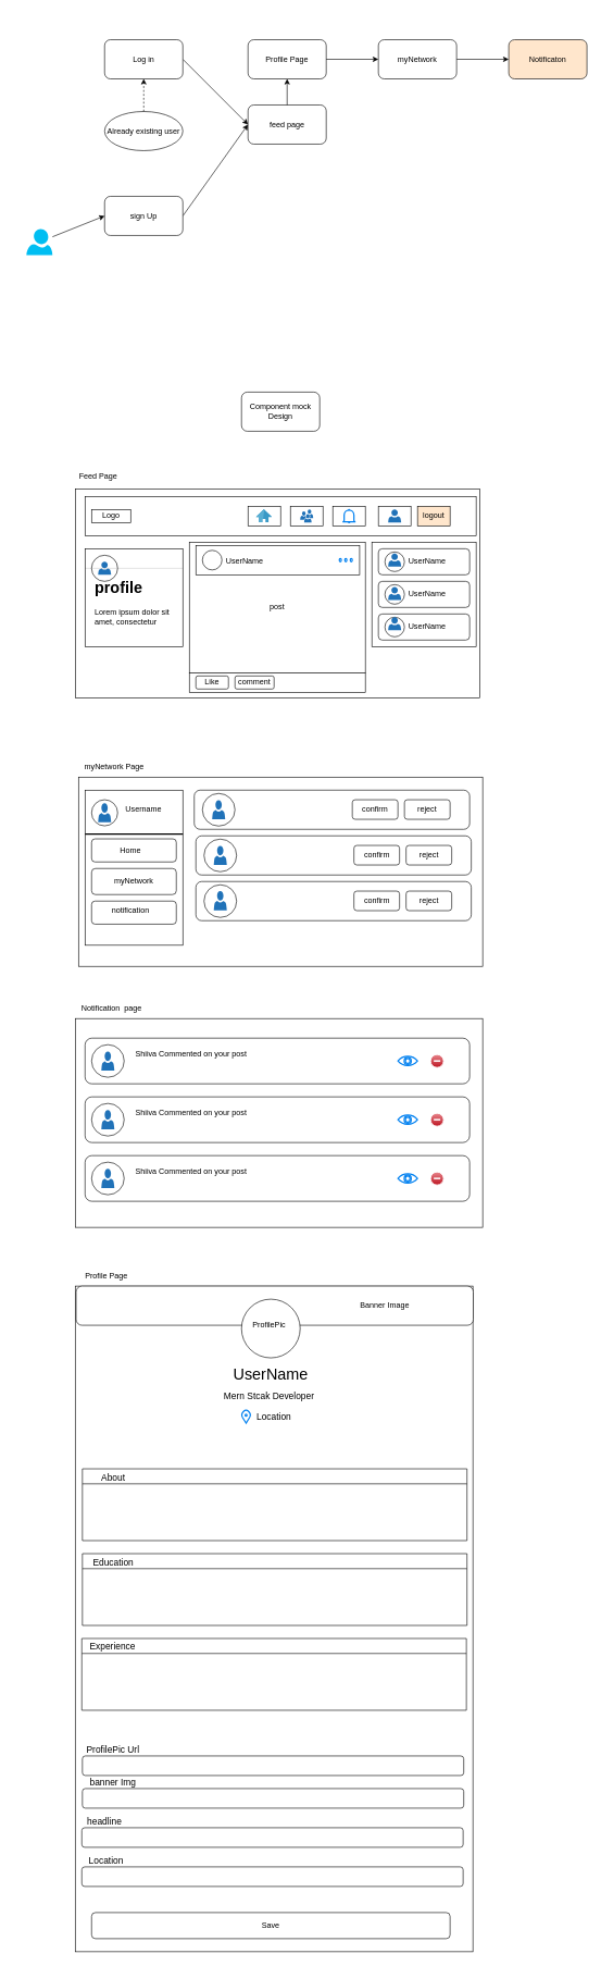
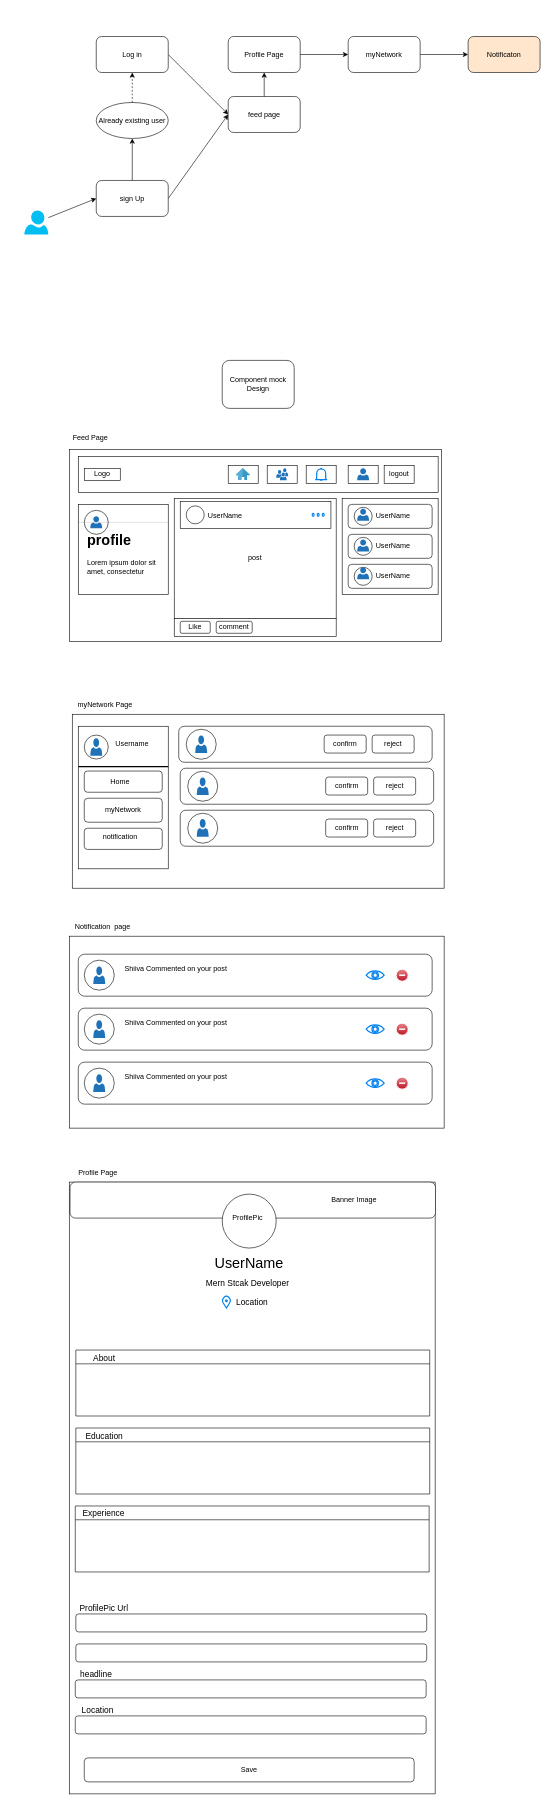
+ <mxCell id="8" value="" style="edgeStyle=none;html=1;entryX=0.5;entryY=1;entryDx=0;entryDy=0;" parent="2" source="5" target="7" edge="1"><mxGeometry relative="1" as="geometry"><mxPoint x="200" y="270" as="targetPoint" /></mxGeometry></mxCell>
- <mxCell id="14" value="Component mock Design" style="rounded=1;whiteSpace=wrap;html=1;" parent="1" vertex="1"><mxGeometry x="370" y="600" width="120" height="60" as="geometry" /></mxCell>
+ <mxCell id="14" value="Component mock Design" style="rounded=1;whiteSpace=wrap;html=1;" parent="1" vertex="1"><mxGeometry x="370" y="600" width="120" height="80" as="geometry" /></mxCell>
- <mxCell id="23" value="logout" style="rounded=0;whiteSpace=wrap;html=1;fillColor=#ffe6cc;" parent="1" vertex="1"><mxGeometry x="640" y="775" width="50" height="30" as="geometry" /></mxCell>
+ <mxCell id="23" value="logout" style="rounded=0;whiteSpace=wrap;html=1;" parent="1" vertex="1"><mxGeometry x="640" y="775" width="50" height="30" as="geometry" /></mxCell>
- <mxCell id="130" value="banner Img" style="text;html=1;strokeColor=none;fillColor=none;align=center;verticalAlign=middle;whiteSpace=wrap;rounded=0;fontSize=14;" parent="1" vertex="1"><mxGeometry x="125.94" y="2720" width="94.06" height="20" as="geometry" /></mxCell>
